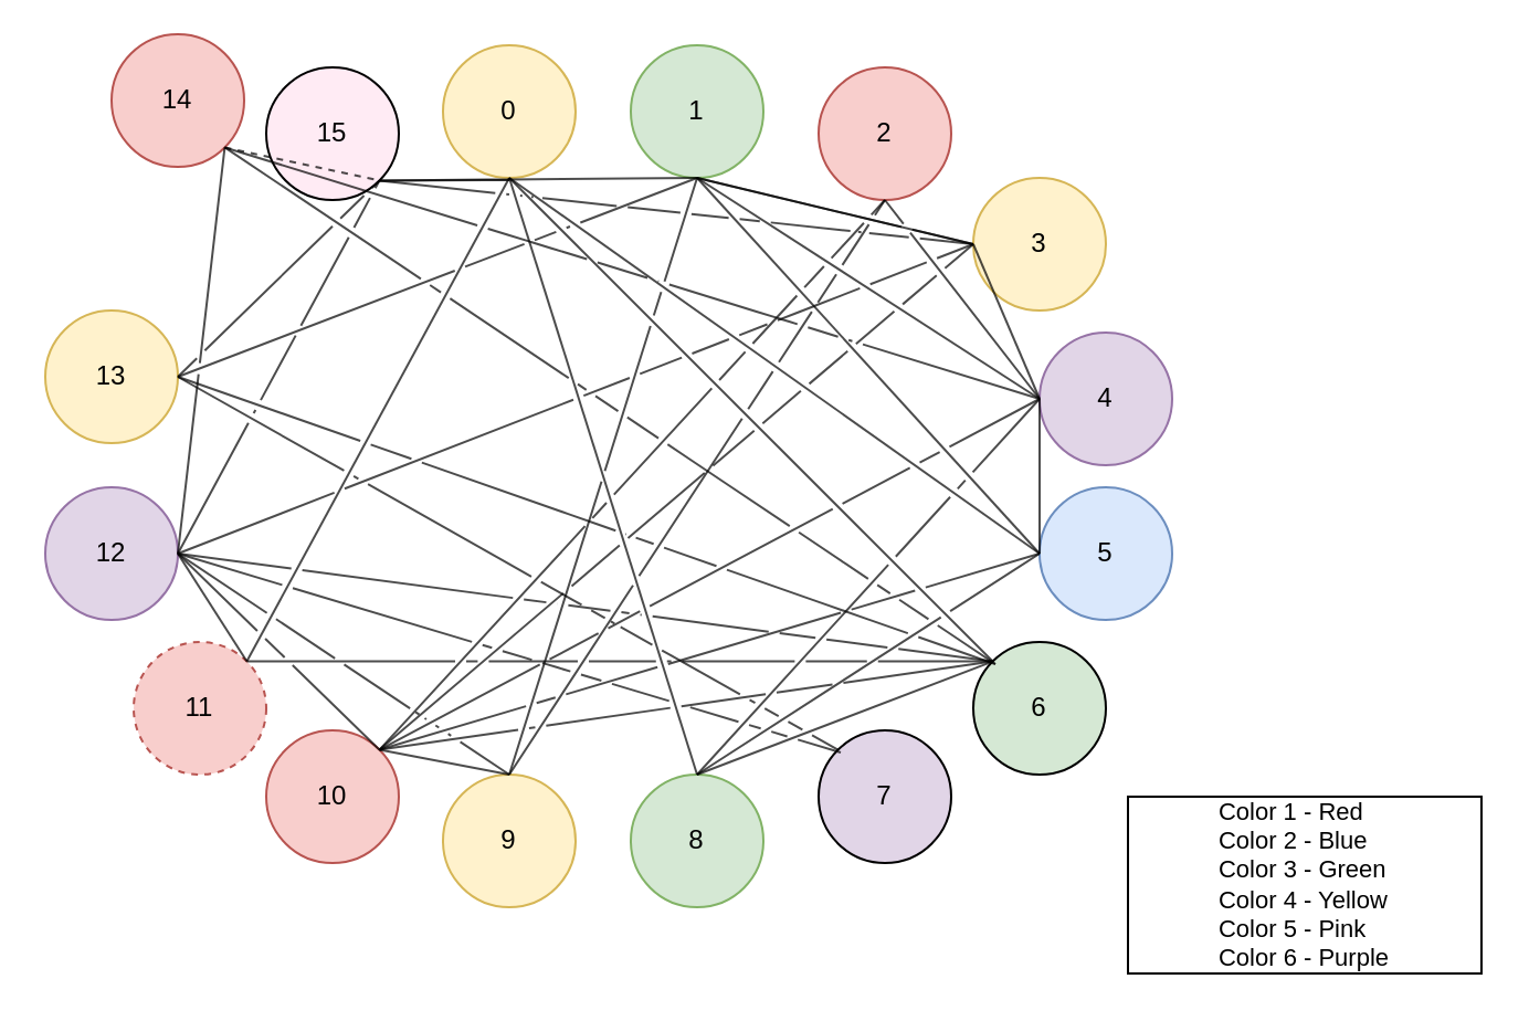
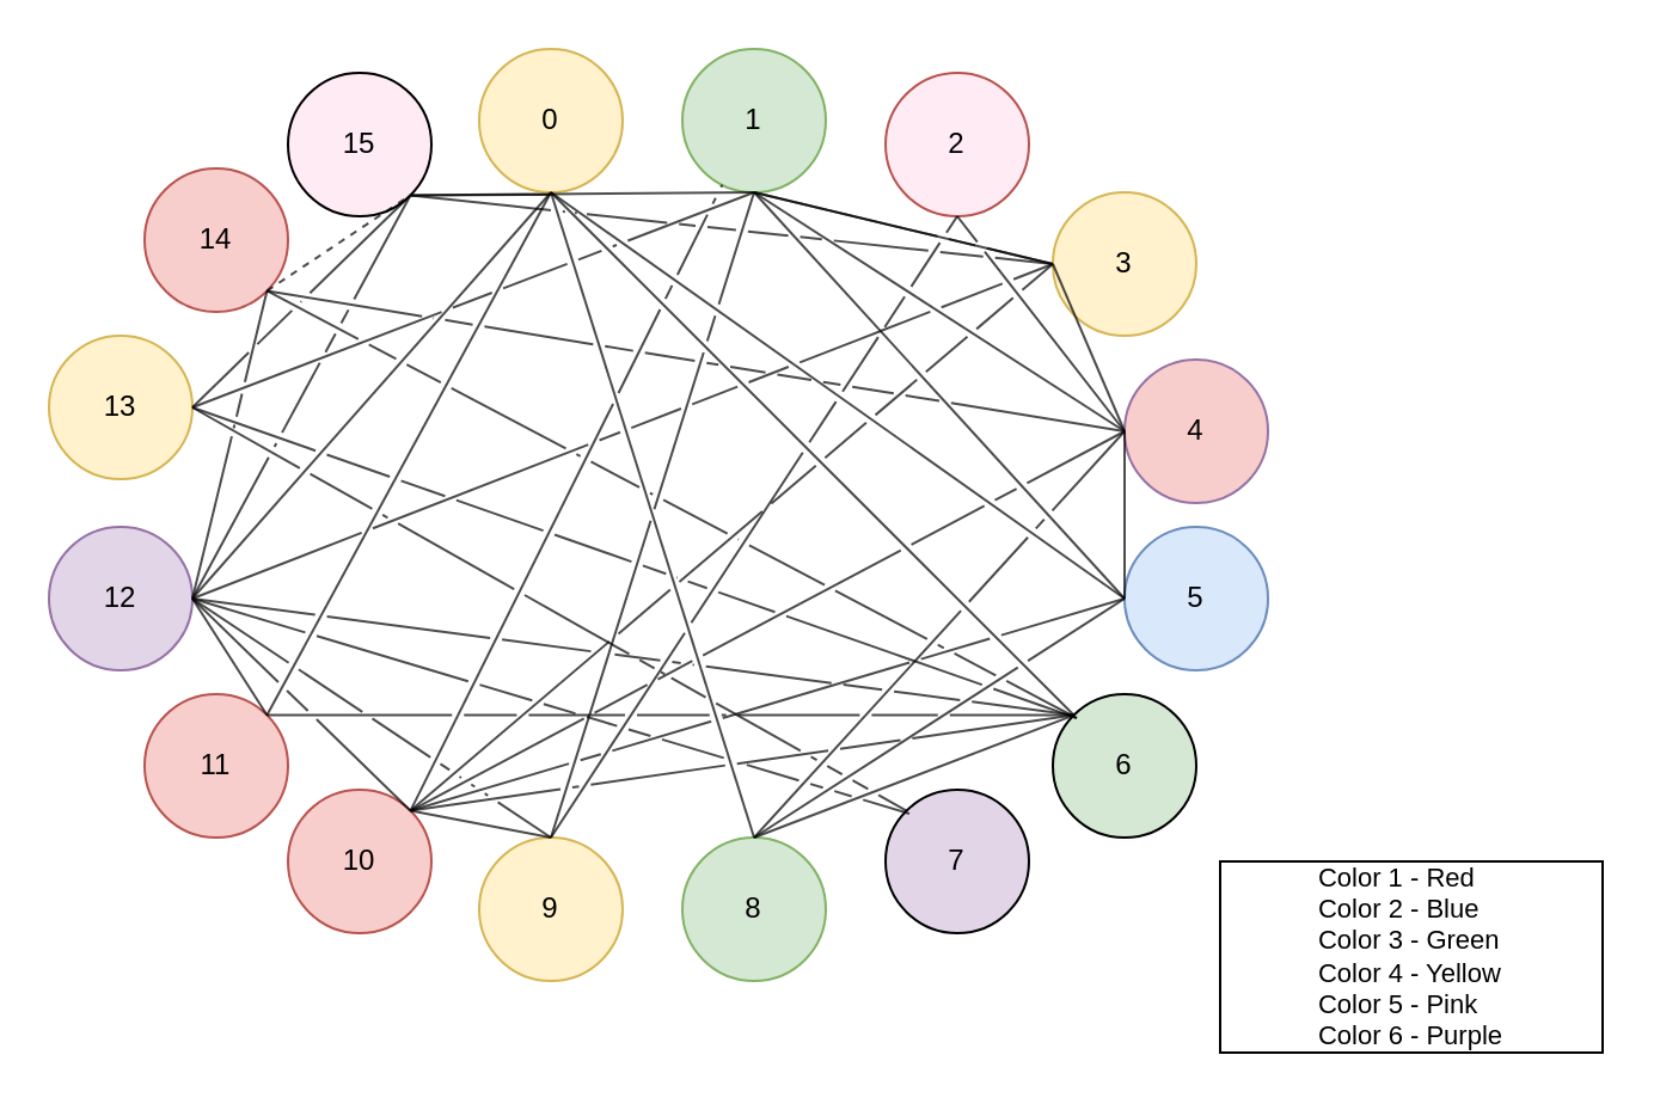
- <mxCell id="15" value="14" style="ellipse;whiteSpace=wrap;html=1;aspect=fixed;fillColor=#f8cecc;strokeColor=#b85450;" vertex="1" parent="1"><mxGeometry x="50" y="15" width="60" height="60" as="geometry" /></mxCell>
+ <mxCell id="15" value="14" style="ellipse;whiteSpace=wrap;html=1;aspect=fixed;fillColor=#f8cecc;strokeColor=#b85450;" vertex="1" parent="1"><mxGeometry x="60" y="70" width="60" height="60" as="geometry" /></mxCell>
- <mxCell id="5" value="2" style="ellipse;whiteSpace=wrap;html=1;aspect=fixed;fillColor=#f8cecc;strokeColor=#b85450;" vertex="1" parent="1"><mxGeometry x="370" y="30" width="60" height="60" as="geometry" /></mxCell>
+ <mxCell id="5" value="2" style="ellipse;whiteSpace=wrap;html=1;aspect=fixed;fillColor=#FFEBF4;strokeColor=#b85450;" vertex="1" parent="1"><mxGeometry x="370" y="30" width="60" height="60" as="geometry" /></mxCell>
- <mxCell id="16" value="4" style="ellipse;whiteSpace=wrap;html=1;aspect=fixed;fillColor=#e1d5e7;strokeColor=#9673a6;" vertex="1" parent="1"><mxGeometry x="470" y="150" width="60" height="60" as="geometry" /></mxCell>
+ <mxCell id="16" value="4" style="ellipse;whiteSpace=wrap;html=1;aspect=fixed;fillColor=#f8cecc;strokeColor=#9673a6;" vertex="1" parent="1"><mxGeometry x="470" y="150" width="60" height="60" as="geometry" /></mxCell>
+ <mxCell id="22" value="" style="endArrow=none;startArrow=none;html=1;entryX=0.5;entryY=1;entryDx=0;entryDy=0;exitX=1;exitY=0.5;exitDx=0;exitDy=0;shadow=0;comic=0;opacity=70;jumpSize=5;jumpStyle=gap;startFill=0;endFill=0;" edge="1" parent="1" source="14" target="2"><mxGeometry width="50" height="50" relative="1" as="geometry"><mxPoint x="121" y="309" as="sourcePoint" /><mxPoint x="240" y="90" as="targetPoint" /></mxGeometry></mxCell>
- <mxCell id="32" value="" style="endArrow=none;startArrow=none;html=1;entryX=0.5;entryY=1;entryDx=0;entryDy=0;exitX=1;exitY=0;exitDx=0;exitDy=0;shadow=0;comic=0;opacity=70;jumpSize=5;jumpStyle=gap;startFill=0;endFill=0;" edge="1" parent="1" source="9" target="5"><mxGeometry width="50" height="50" relative="1" as="geometry"><mxPoint x="240" y="360" as="sourcePoint" /><mxPoint x="410" y="100" as="targetPoint" /></mxGeometry></mxCell>
+ <mxCell id="32" value="" style="endArrow=none;startArrow=none;html=1;exitX=1;exitY=0;exitDx=0;exitDy=0;shadow=0;comic=0;opacity=70;jumpSize=5;jumpStyle=gap;startFill=0;endFill=0;" edge="1" parent="1" source="9" target="3"><mxGeometry width="50" height="50" relative="1" as="geometry"><mxPoint x="240" y="360" as="sourcePoint" /><mxPoint x="410" y="100" as="targetPoint" /></mxGeometry></mxCell>
- <mxCell id="8" value="11" style="ellipse;whiteSpace=wrap;html=1;aspect=fixed;fillColor=#f8cecc;strokeColor=#b85450;dashed=1;" vertex="1" parent="1"><mxGeometry x="60" y="290" width="60" height="60" as="geometry" /></mxCell>
+ <mxCell id="8" value="11" style="ellipse;whiteSpace=wrap;html=1;aspect=fixed;fillColor=#f8cecc;strokeColor=#b85450;" vertex="1" parent="1"><mxGeometry x="60" y="290" width="60" height="60" as="geometry" /></mxCell>
